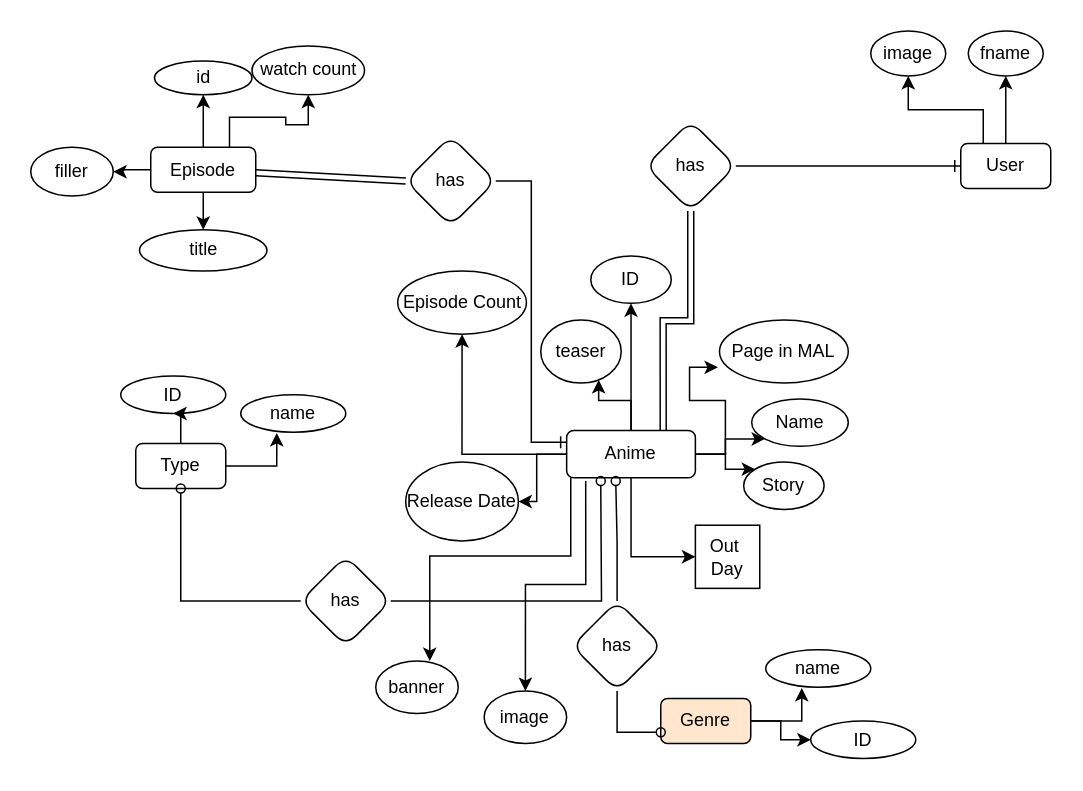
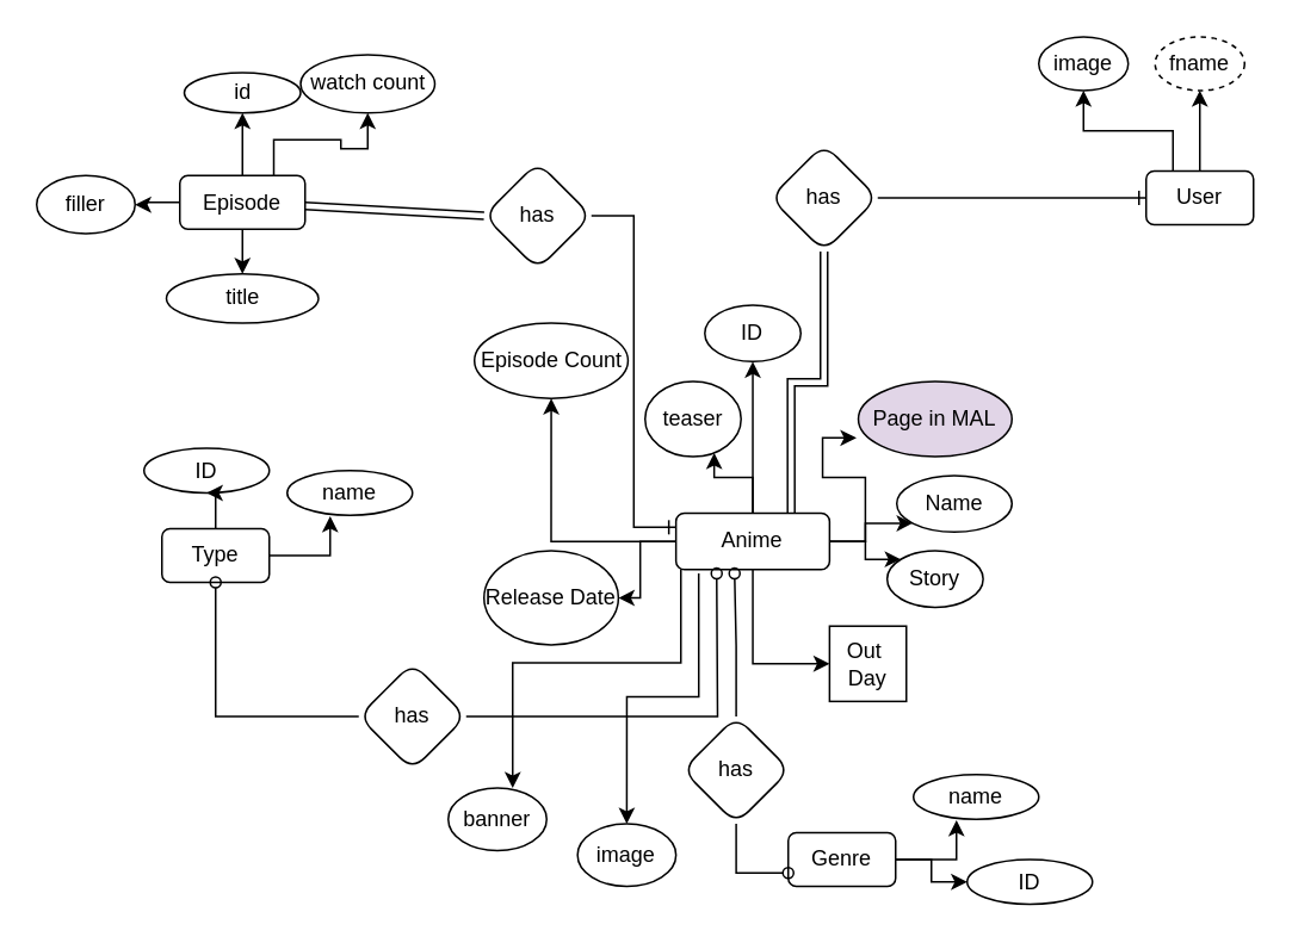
- <mxCell id="58" value="fname" style="ellipse;whiteSpace=wrap;html=1;rounded=1;" parent="1" vertex="1"><mxGeometry x="645" y="20" width="50" height="30" as="geometry" /></mxCell>
+ <mxCell id="58" value="fname" style="ellipse;whiteSpace=wrap;html=1;rounded=1;dashed=1;" parent="1" vertex="1"><mxGeometry x="645" y="20" width="50" height="30" as="geometry" /></mxCell>
- <mxCell id="12" value="Page in MAL" style="ellipse;whiteSpace=wrap;html=1;rounded=1;" parent="4" vertex="1"><mxGeometry x="209.182" y="21.053" width="85.818" height="42.105" as="geometry" /></mxCell>
+ <mxCell id="12" value="Page in MAL" style="ellipse;whiteSpace=wrap;html=1;rounded=1;fillColor=#e1d5e7;" parent="4" vertex="1"><mxGeometry x="209.182" y="21.053" width="85.818" height="42.105" as="geometry" /></mxCell>
- <mxCell id="30" value="Genre" style="rounded=1;whiteSpace=wrap;html=1;fillColor=#ffe6cc;" parent="29" vertex="1"><mxGeometry width="60" height="30" as="geometry" /></mxCell>
+ <mxCell id="30" value="Genre" style="rounded=1;whiteSpace=wrap;html=1;" parent="29" vertex="1"><mxGeometry width="60" height="30" as="geometry" /></mxCell>
